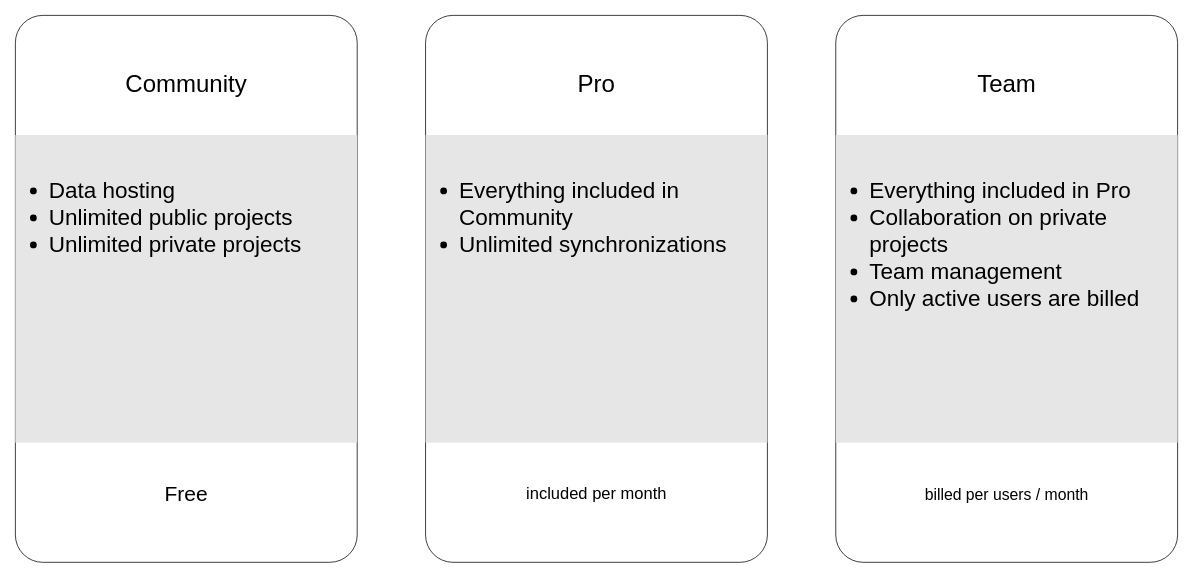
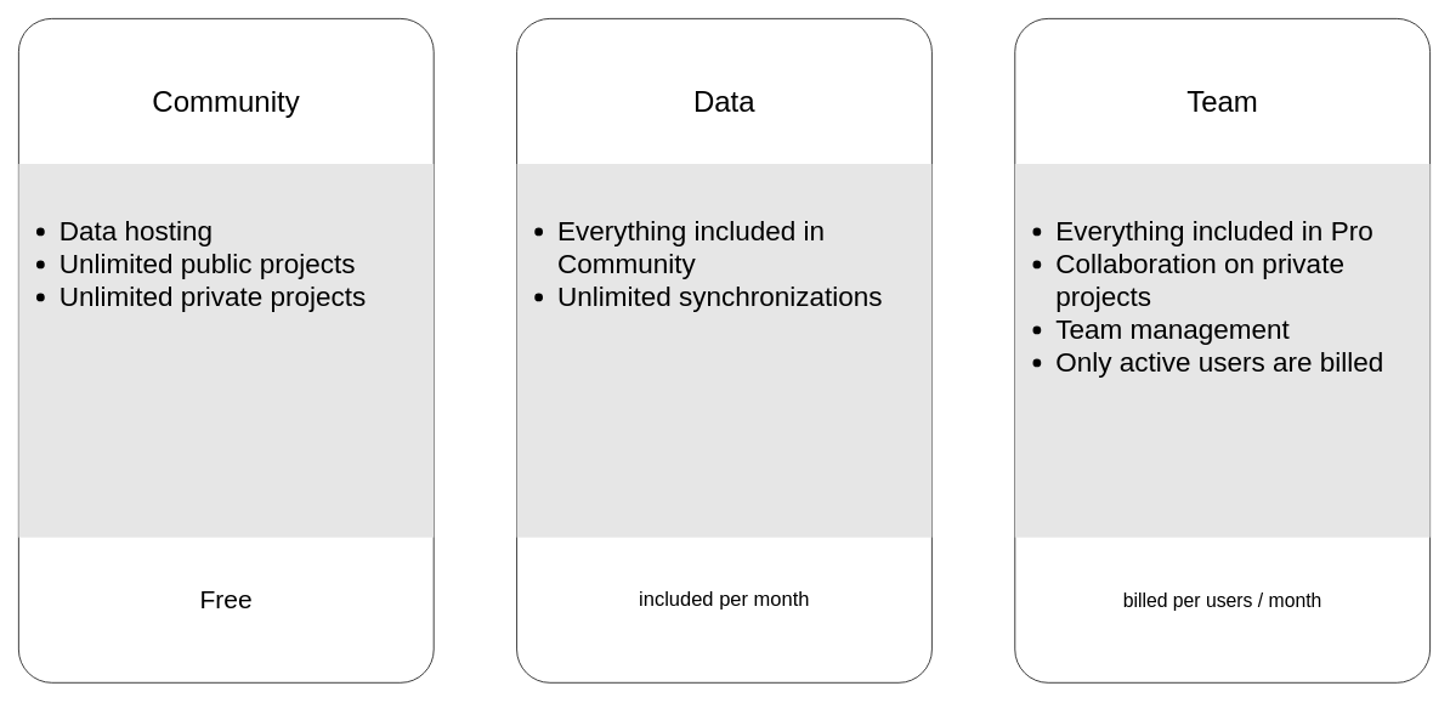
- <mxCell id="8" value="&lt;font style=&quot;font-size: 32px&quot;&gt;Pro&lt;/font&gt;" style="text;html=1;strokeColor=none;fillColor=none;align=center;verticalAlign=middle;whiteSpace=wrap;rounded=0;" parent="2" vertex="1"><mxGeometry x="546.928" width="455.774" height="182.31" as="geometry" /></mxCell>
+ <mxCell id="8" value="&lt;font style=&quot;font-size: 32px&quot;&gt;Data&lt;/font&gt;" style="text;html=1;strokeColor=none;fillColor=none;align=center;verticalAlign=middle;whiteSpace=wrap;rounded=0;" parent="2" vertex="1"><mxGeometry x="546.928" width="455.774" height="182.31" as="geometry" /></mxCell>
